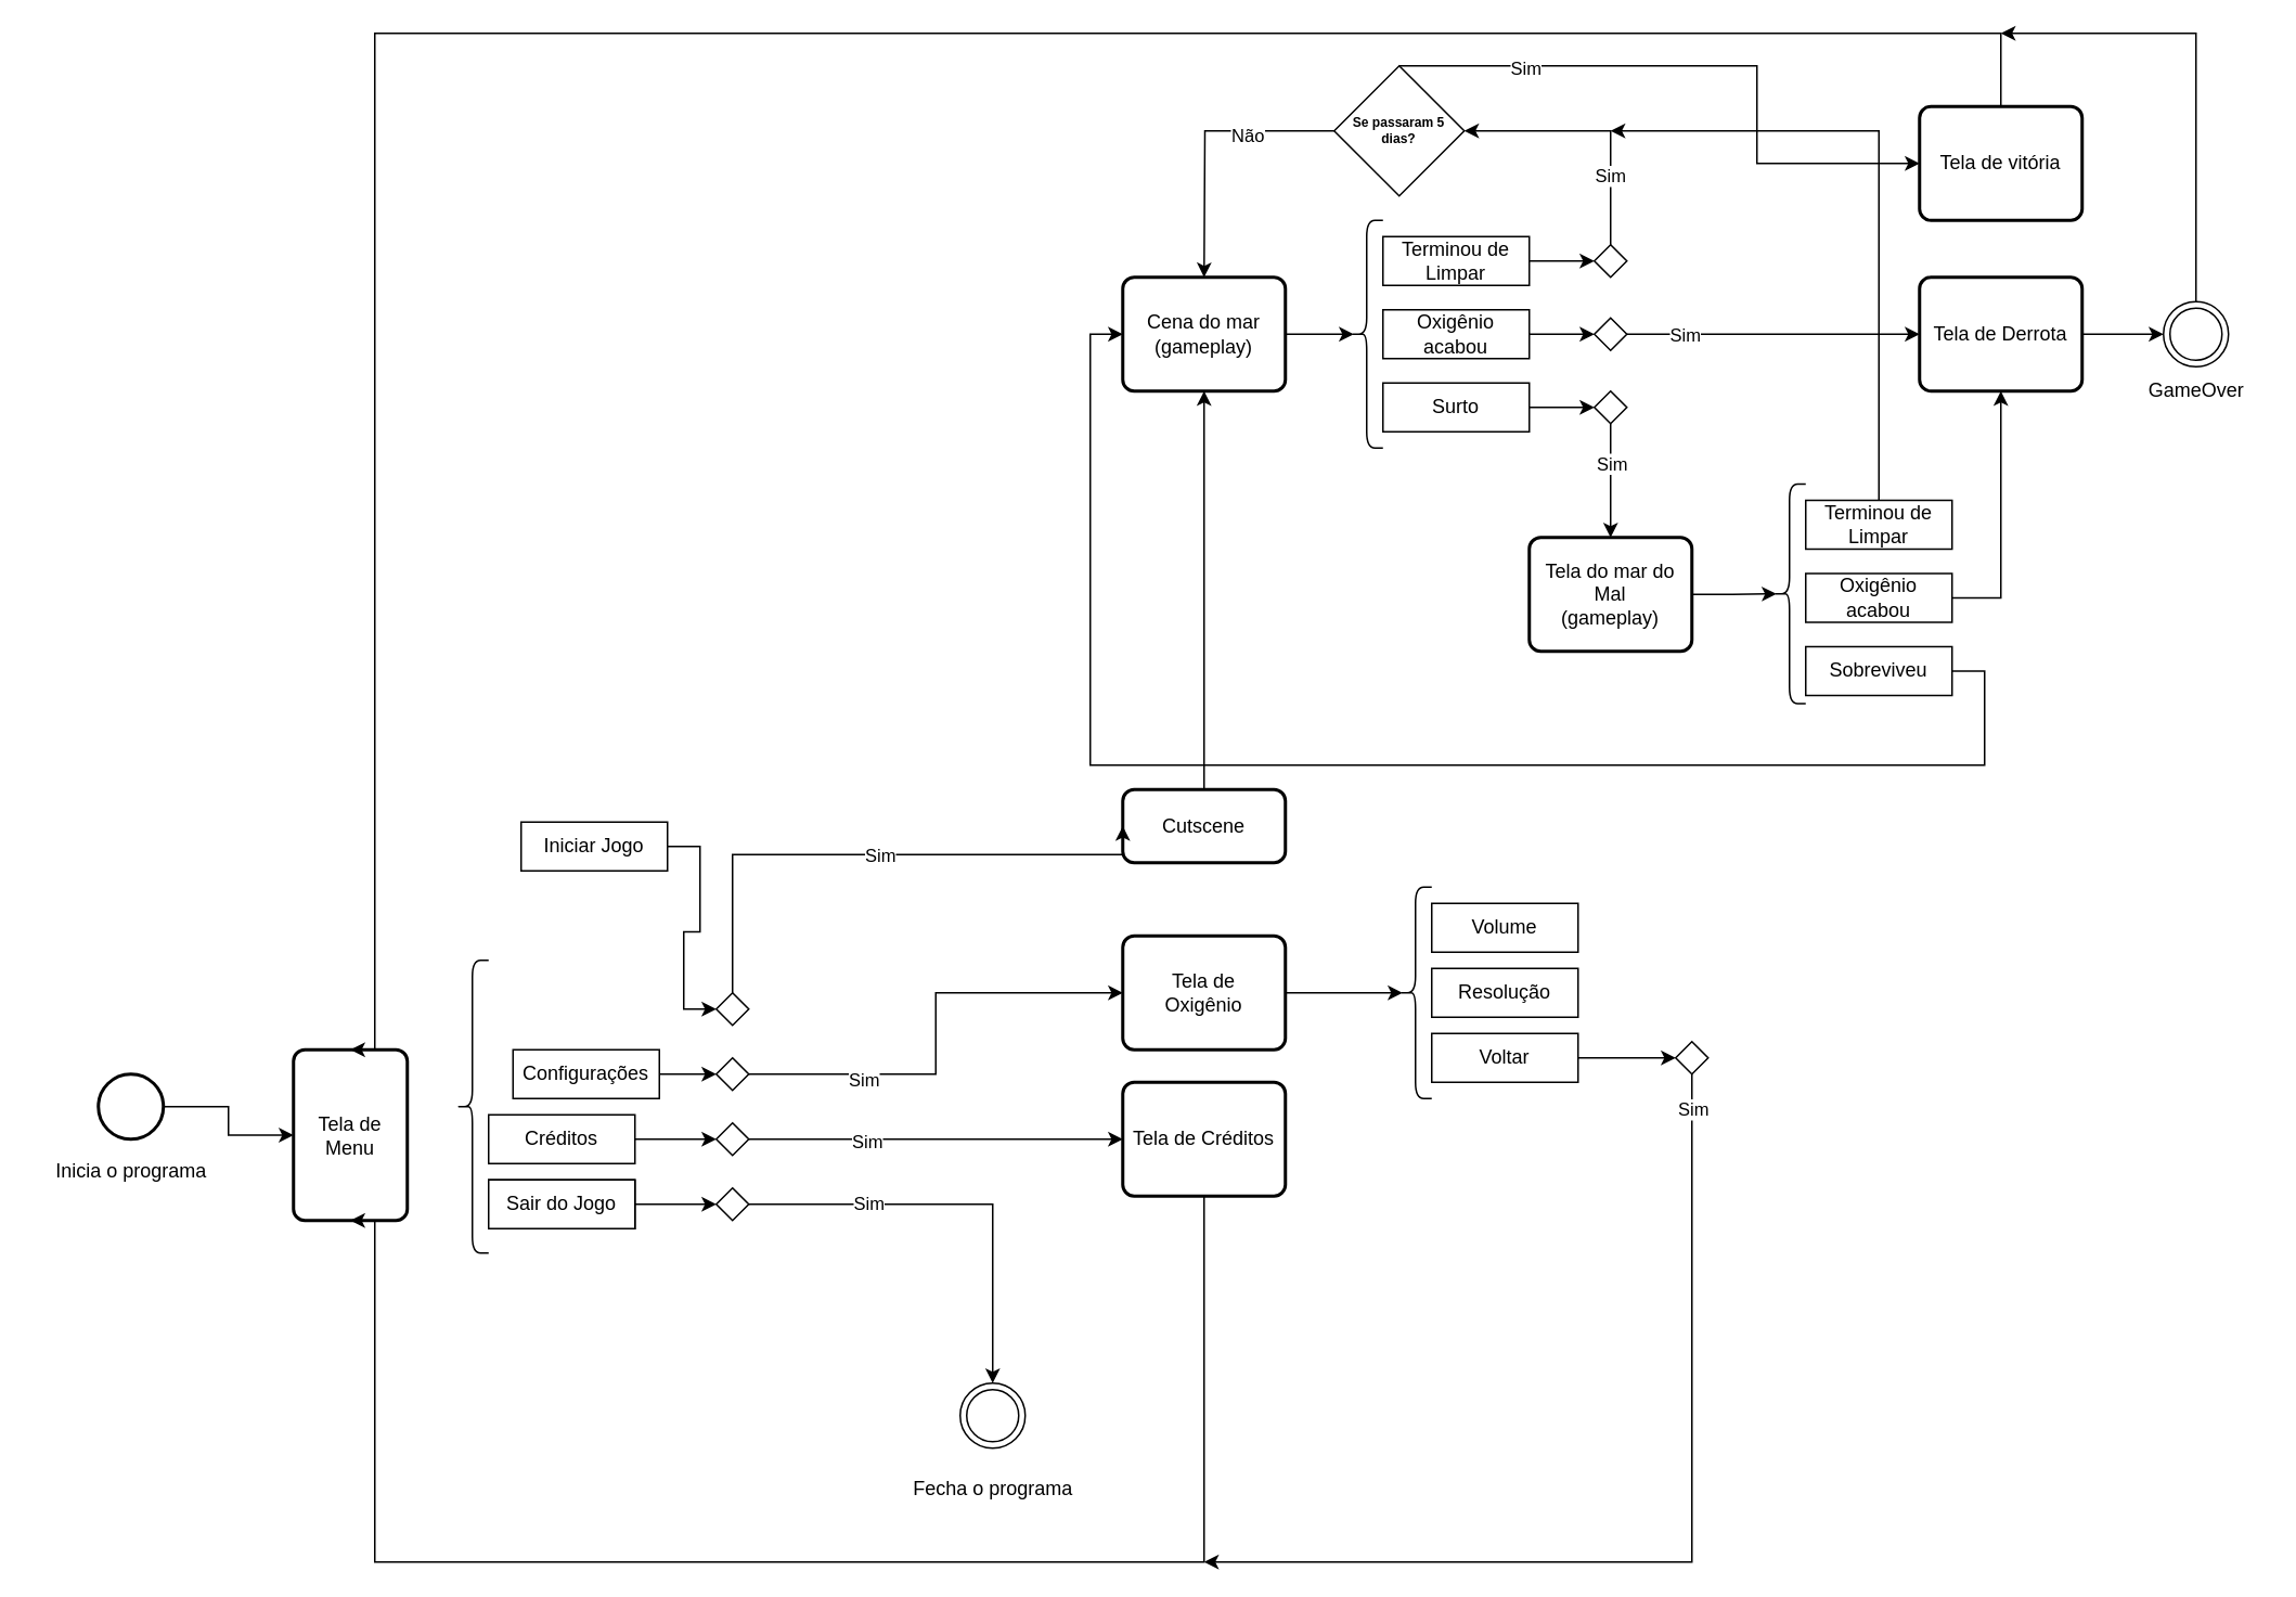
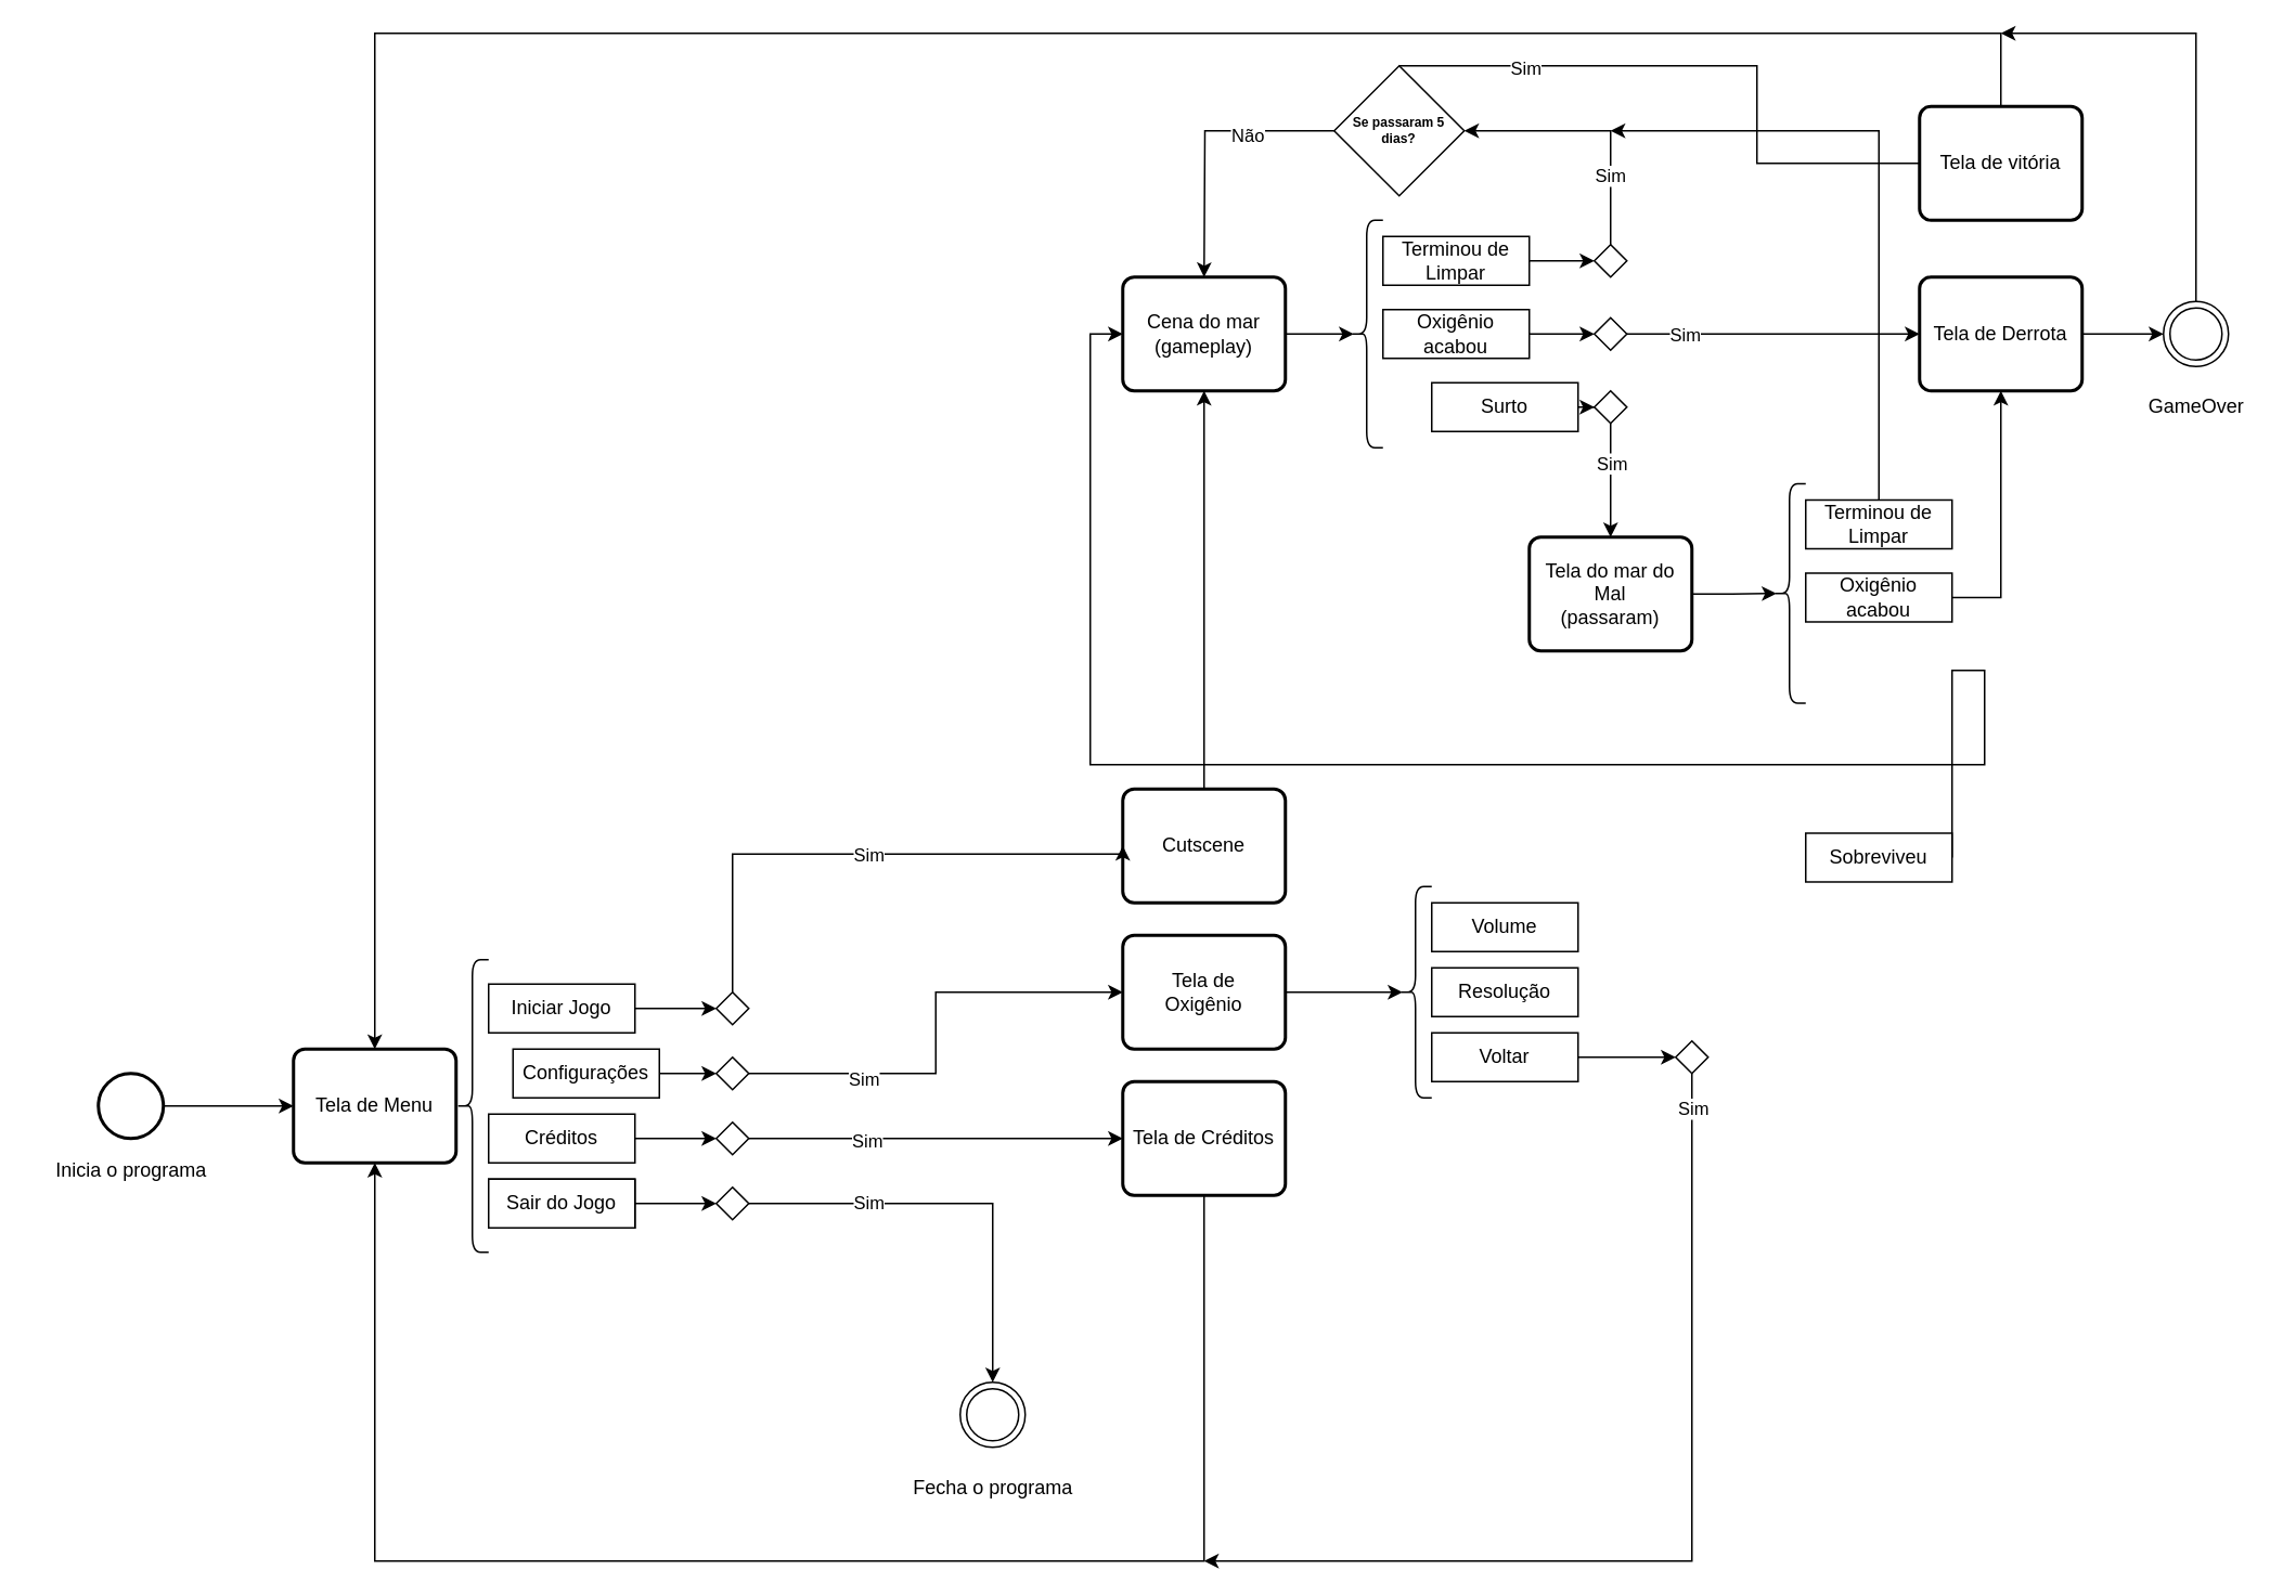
- <mxCell id="78" style="edgeStyle=orthogonalEdgeStyle;rounded=0;orthogonalLoop=1;jettySize=auto;html=1;entryX=0;entryY=0.5;entryDx=0;entryDy=0;exitX=0.5;exitY=0;exitDx=0;exitDy=0;" edge="1" parent="1" source="80" target="62"><mxGeometry relative="1" as="geometry"><mxPoint x="839.996" y="49.966" as="sourcePoint" /><mxPoint x="1150.03" y="100" as="targetPoint" /><Array as="points"><mxPoint x="1080" y="40" /><mxPoint x="1080" y="100" /></Array></mxGeometry></mxCell>
+ <mxCell id="78" style="edgeStyle=orthogonalEdgeStyle;rounded=0;orthogonalLoop=1;jettySize=auto;html=1;entryX=0;entryY=0.5;entryDx=0;entryDy=0;exitX=0.5;exitY=0;exitDx=0;exitDy=0;endArrow=none;" edge="1" parent="1" source="80" target="62"><mxGeometry relative="1" as="geometry"><mxPoint x="839.996" y="49.966" as="sourcePoint" /><mxPoint x="1150.03" y="100" as="targetPoint" /><Array as="points"><mxPoint x="1080" y="40" /><mxPoint x="1080" y="100" /></Array></mxGeometry></mxCell>
- <mxCell id="35" value="GameOver" style="text;html=1;align=center;verticalAlign=middle;resizable=0;points=[];autosize=1;strokeColor=none;fillColor=none;" parent="1" vertex="1"><mxGeometry x="1310" y="225" width="80" height="30" as="geometry" /></mxCell>
+ <mxCell id="35" value="GameOver" style="text;html=1;align=center;verticalAlign=middle;resizable=0;points=[];autosize=1;strokeColor=none;fillColor=none;" parent="1" vertex="1"><mxGeometry x="1310" y="235" width="80" height="30" as="geometry" /></mxCell>
- <mxCell id="31" value="Surto" style="rounded=0;whiteSpace=wrap;html=1;" parent="1" vertex="1"><mxGeometry x="850" y="235" width="90" height="30" as="geometry" /></mxCell>
+ <mxCell id="31" value="Surto" style="rounded=0;whiteSpace=wrap;html=1;" parent="1" vertex="1"><mxGeometry x="880" y="235" width="90" height="30" as="geometry" /></mxCell>
- <mxCell id="57" value="&lt;div&gt;Tela do mar do Mal&lt;/div&gt;&lt;div&gt;(gameplay)&lt;br&gt;&lt;/div&gt;" style="rounded=1;whiteSpace=wrap;html=1;absoluteArcSize=1;arcSize=14;strokeWidth=2;" parent="1" vertex="1"><mxGeometry x="940" y="330" width="100" height="70" as="geometry" /></mxCell>
+ <mxCell id="57" value="&lt;div&gt;Tela do mar do Mal&lt;/div&gt;&lt;div&gt;(passaram)&lt;br&gt;&lt;/div&gt;" style="rounded=1;whiteSpace=wrap;html=1;absoluteArcSize=1;arcSize=14;strokeWidth=2;" parent="1" vertex="1"><mxGeometry x="940" y="330" width="100" height="70" as="geometry" /></mxCell>
- <mxCell id="72" value="Sobreviveu" style="rounded=0;whiteSpace=wrap;html=1;" parent="1" vertex="1"><mxGeometry x="1110" y="397.16" width="90" height="30" as="geometry" /></mxCell>
+ <mxCell id="72" value="Sobreviveu" style="rounded=0;whiteSpace=wrap;html=1;" parent="1" vertex="1"><mxGeometry x="1110" y="512.16" width="90" height="30" as="geometry" /></mxCell>
- <mxCell id="18" value="Cutscene" style="rounded=1;whiteSpace=wrap;html=1;absoluteArcSize=1;arcSize=14;strokeWidth=2;" parent="1" vertex="1"><mxGeometry x="690" y="485" width="100" height="45" as="geometry" /></mxCell>
+ <mxCell id="18" value="Cutscene" style="rounded=1;whiteSpace=wrap;html=1;absoluteArcSize=1;arcSize=14;strokeWidth=2;" parent="1" vertex="1"><mxGeometry x="690" y="485" width="100" height="70" as="geometry" /></mxCell>
- <mxCell id="8" value="Iniciar Jogo" style="rounded=0;whiteSpace=wrap;html=1;" parent="1" vertex="1"><mxGeometry x="320" y="505" width="90" height="30" as="geometry" /></mxCell>
+ <mxCell id="8" value="Iniciar Jogo" style="rounded=0;whiteSpace=wrap;html=1;" parent="1" vertex="1"><mxGeometry x="300" y="605" width="90" height="30" as="geometry" /></mxCell>
- <mxCell id="5" value="Tela de Menu" style="rounded=1;whiteSpace=wrap;html=1;absoluteArcSize=1;arcSize=14;strokeWidth=2;" parent="1" vertex="1"><mxGeometry x="180" y="645" width="70" height="105" as="geometry" /></mxCell>
+ <mxCell id="5" value="Tela de Menu" style="rounded=1;whiteSpace=wrap;html=1;absoluteArcSize=1;arcSize=14;strokeWidth=2;" parent="1" vertex="1"><mxGeometry x="180" y="645" width="100" height="70" as="geometry" /></mxCell>
